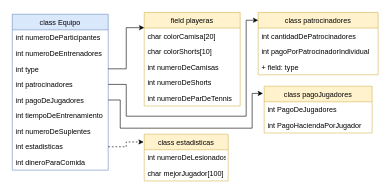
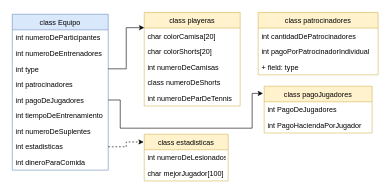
- <mxCell id="12" value="field playeras" style="swimlane;fontStyle=0;childLayout=stackLayout;horizontal=1;startSize=26;fillColor=#fff2cc;horizontalStack=0;resizeParent=1;resizeParentMax=0;resizeLast=0;collapsible=1;marginBottom=0;strokeColor=#d6b656;" vertex="1" parent="1"><mxGeometry x="240" y="20" width="160" height="156" as="geometry" /></mxCell>
+ <mxCell id="12" value="class playeras" style="swimlane;fontStyle=0;childLayout=stackLayout;horizontal=1;startSize=26;fillColor=#fff2cc;horizontalStack=0;resizeParent=1;resizeParentMax=0;resizeLast=0;collapsible=1;marginBottom=0;strokeColor=#d6b656;" vertex="1" parent="1"><mxGeometry x="240" y="20" width="160" height="156" as="geometry" /></mxCell>
- <mxCell id="14" value="char colorShorts[10]" style="text;strokeColor=none;fillColor=none;align=left;verticalAlign=top;spacingLeft=4;spacingRight=4;overflow=hidden;rotatable=0;points=[[0,0.5],[1,0.5]];portConstraint=eastwest;" vertex="1" parent="12"><mxGeometry y="52" width="160" height="26" as="geometry" /></mxCell>
+ <mxCell id="14" value="char colorShorts[20]" style="text;strokeColor=none;fillColor=none;align=left;verticalAlign=top;spacingLeft=4;spacingRight=4;overflow=hidden;rotatable=0;points=[[0,0.5],[1,0.5]];portConstraint=eastwest;" vertex="1" parent="12"><mxGeometry y="52" width="160" height="26" as="geometry" /></mxCell>
- <mxCell id="16" value="int numeroDeShorts" style="text;strokeColor=none;fillColor=none;align=left;verticalAlign=top;spacingLeft=4;spacingRight=4;overflow=hidden;rotatable=0;points=[[0,0.5],[1,0.5]];portConstraint=eastwest;" vertex="1" parent="12"><mxGeometry y="104" width="160" height="26" as="geometry" /></mxCell>
+ <mxCell id="16" value="class numeroDeShorts" style="text;strokeColor=none;fillColor=none;align=left;verticalAlign=top;spacingLeft=4;spacingRight=4;overflow=hidden;rotatable=0;points=[[0,0.5],[1,0.5]];portConstraint=eastwest;" vertex="1" parent="12"><mxGeometry y="104" width="160" height="26" as="geometry" /></mxCell>
- <mxCell id="26" style="edgeStyle=orthogonalEdgeStyle;rounded=0;orthogonalLoop=1;jettySize=auto;html=1;entryX=0;entryY=0.125;entryDx=0;entryDy=0;entryPerimeter=0;" edge="1" parent="1" source="6" target="18"><mxGeometry relative="1" as="geometry"><Array as="points"><mxPoint x="210" y="140" /><mxPoint x="210" y="193" /><mxPoint x="410" y="193" /><mxPoint x="410" y="33" /></Array></mxGeometry></mxCell>
